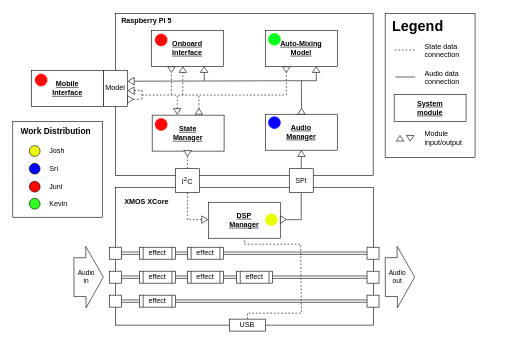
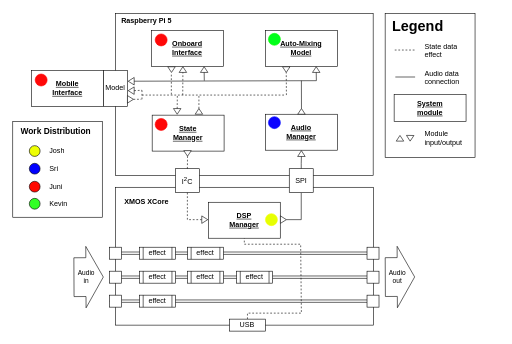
- <mxCell id="75" value="State data&lt;br&gt;connection" style="text;strokeColor=none;fillColor=none;align=left;verticalAlign=middle;spacingLeft=4;spacingRight=4;overflow=hidden;points=[[0,0.5],[1,0.5]];portConstraint=eastwest;rotatable=0;whiteSpace=wrap;html=1;" parent="1" vertex="1"><mxGeometry x="702" y="67" width="80" height="30" as="geometry" /></mxCell>
+ <mxCell id="75" value="State data&lt;br&gt;effect" style="text;strokeColor=none;fillColor=none;align=left;verticalAlign=middle;spacingLeft=4;spacingRight=4;overflow=hidden;points=[[0,0.5],[1,0.5]];portConstraint=eastwest;rotatable=0;whiteSpace=wrap;html=1;" parent="1" vertex="1"><mxGeometry x="702" y="67" width="80" height="30" as="geometry" /></mxCell>
